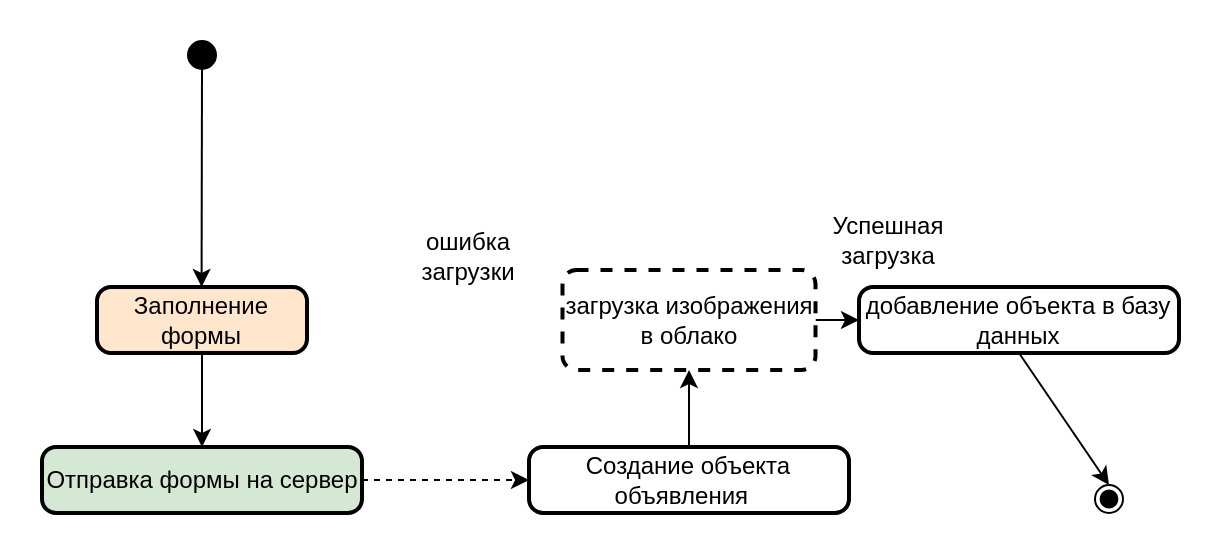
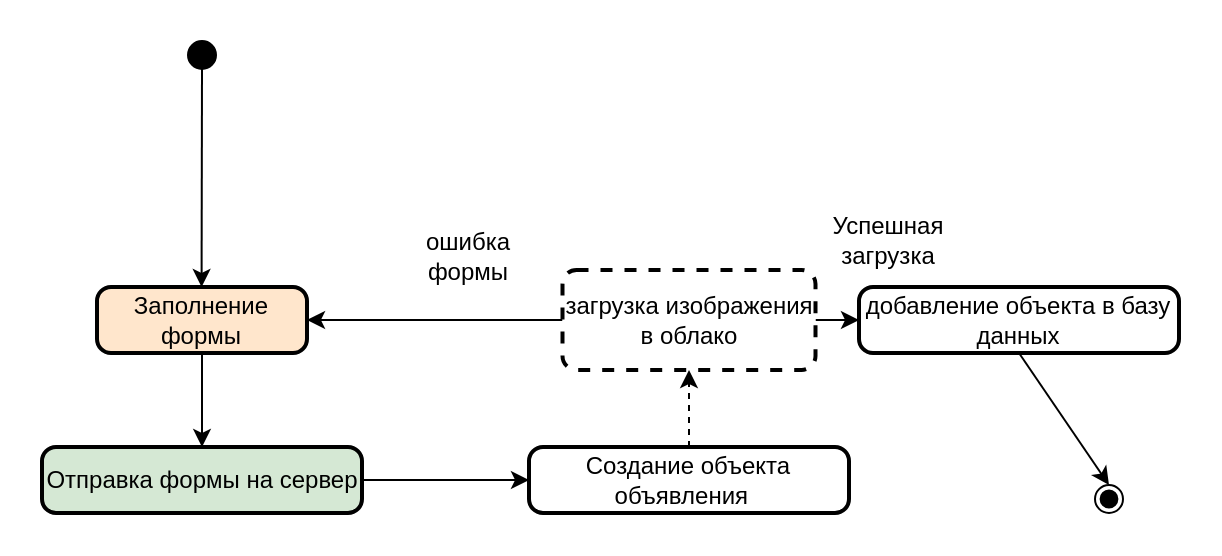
- <mxCell id="16" value="ошибка&lt;br&gt;загрузки" style="text;html=1;strokeColor=none;fillColor=none;align=center;verticalAlign=middle;whiteSpace=wrap;rounded=0;" vertex="1" parent="1"><mxGeometry x="204" y="113" width="60" height="30" as="geometry" /></mxCell>
+ <mxCell id="16" value="ошибка&lt;br&gt;формы" style="text;html=1;strokeColor=none;fillColor=none;align=center;verticalAlign=middle;whiteSpace=wrap;rounded=0;" vertex="1" parent="1"><mxGeometry x="204" y="113" width="60" height="30" as="geometry" /></mxCell>
+ <mxCell id="7" style="edgeStyle=orthogonalEdgeStyle;rounded=0;orthogonalLoop=1;jettySize=auto;html=1;exitX=0;exitY=0.5;exitDx=0;exitDy=0;entryX=1;entryY=0.5;entryDx=0;entryDy=0;" edge="1" parent="1" source="9" target="4"><mxGeometry relative="1" as="geometry" /></mxCell>
- <mxCell id="13" style="edgeStyle=orthogonalEdgeStyle;rounded=0;orthogonalLoop=1;jettySize=auto;html=1;exitX=0.5;exitY=0;exitDx=0;exitDy=0;entryX=0.5;entryY=1;entryDx=0;entryDy=0;" edge="1" parent="1" source="14" target="9"><mxGeometry relative="1" as="geometry" /></mxCell>
+ <mxCell id="13" style="edgeStyle=orthogonalEdgeStyle;rounded=0;orthogonalLoop=1;jettySize=auto;html=1;exitX=0.5;exitY=0;exitDx=0;exitDy=0;entryX=0.5;entryY=1;entryDx=0;entryDy=0;dashed=1;" edge="1" parent="1" source="14" target="9"><mxGeometry relative="1" as="geometry" /></mxCell>
- <mxCell id="5" style="edgeStyle=orthogonalEdgeStyle;rounded=0;orthogonalLoop=1;jettySize=auto;html=1;exitX=1;exitY=0.5;exitDx=0;exitDy=0;entryX=0;entryY=0.5;entryDx=0;entryDy=0;dashed=1;" edge="1" parent="1" source="6" target="14"><mxGeometry relative="1" as="geometry" /></mxCell>
+ <mxCell id="5" style="edgeStyle=orthogonalEdgeStyle;rounded=0;orthogonalLoop=1;jettySize=auto;html=1;exitX=1;exitY=0.5;exitDx=0;exitDy=0;entryX=0;entryY=0.5;entryDx=0;entryDy=0;" edge="1" parent="1" source="6" target="14"><mxGeometry relative="1" as="geometry" /></mxCell>
